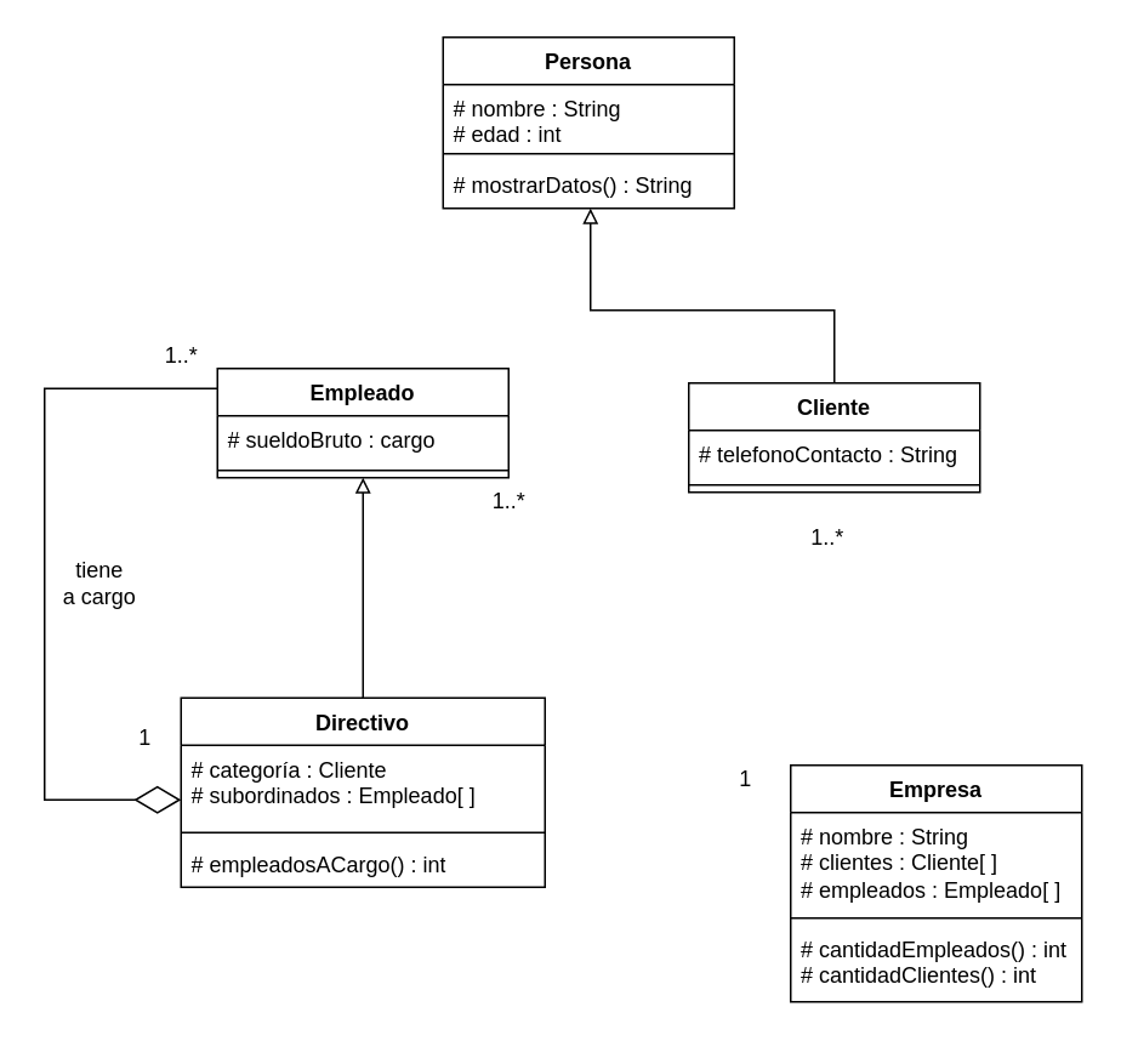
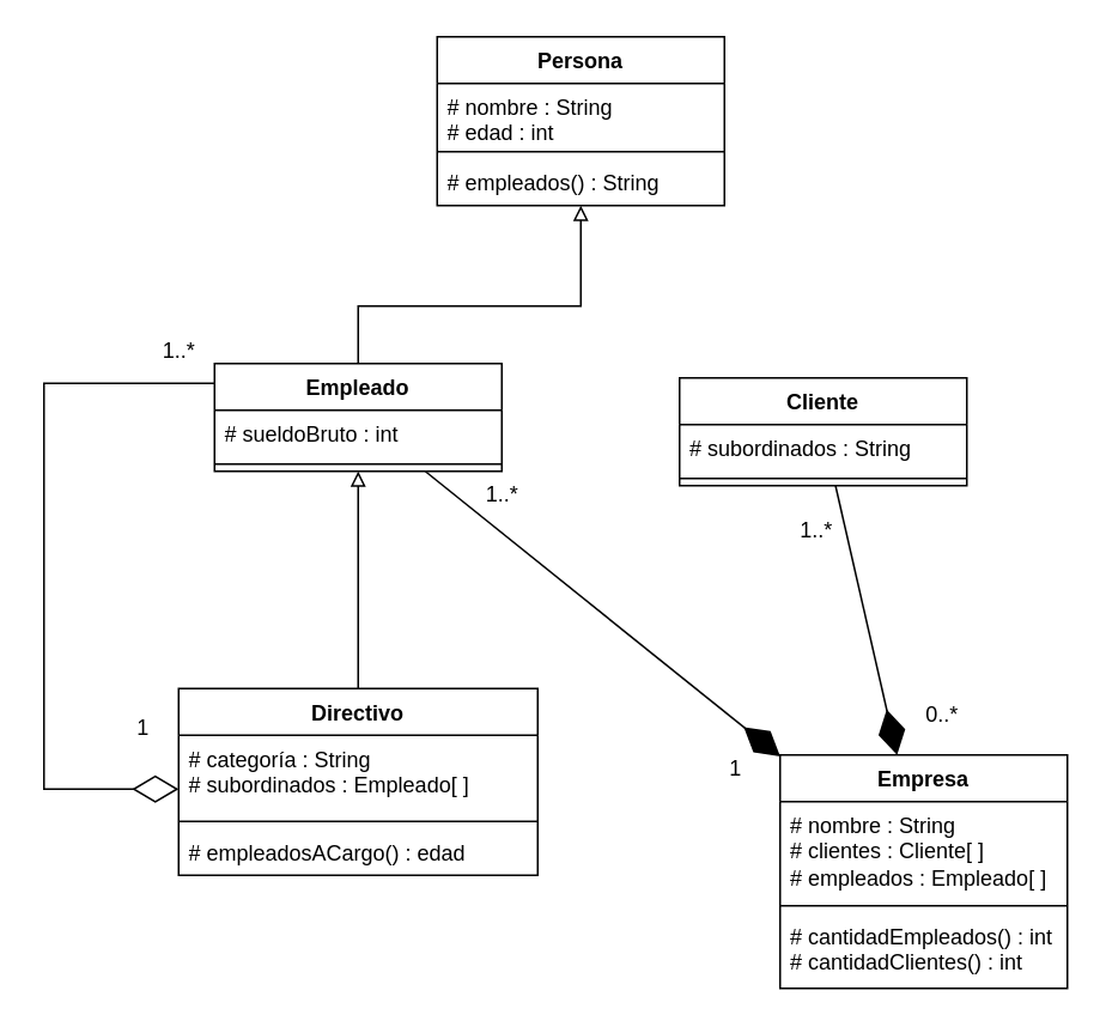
- <mxCell id="32" value="# mostrarDatos() : String" style="text;strokeColor=none;fillColor=none;align=left;verticalAlign=top;spacingLeft=4;spacingRight=4;overflow=hidden;rotatable=0;points=[[0,0.5],[1,0.5]];portConstraint=eastwest;whiteSpace=wrap;html=1;" vertex="1" parent="29"><mxGeometry y="68" width="160" height="26" as="geometry" /></mxCell>
+ <mxCell id="32" value="# empleados() : String" style="text;strokeColor=none;fillColor=none;align=left;verticalAlign=top;spacingLeft=4;spacingRight=4;overflow=hidden;rotatable=0;points=[[0,0.5],[1,0.5]];portConstraint=eastwest;whiteSpace=wrap;html=1;" vertex="1" parent="29"><mxGeometry y="68" width="160" height="26" as="geometry" /></mxCell>
+ <mxCell id="2" style="edgeStyle=orthogonalEdgeStyle;rounded=0;orthogonalLoop=1;jettySize=auto;html=1;endArrow=block;endFill=0;" parent="1" source="15" target="29" edge="1"><mxGeometry relative="1" as="geometry"><Array as="points"><mxPoint x="195" y="170" /><mxPoint x="319" y="170" /><mxPoint x="319" y="75" /></Array><mxPoint x="200" y="220" as="sourcePoint" /><mxPoint x="319" y="74" as="targetPoint" /></mxGeometry></mxCell>
- <mxCell id="4" style="edgeStyle=orthogonalEdgeStyle;rounded=0;orthogonalLoop=1;jettySize=auto;html=1;endArrow=block;endFill=0;" parent="1" source="22" edge="1" target="29"><mxGeometry relative="1" as="geometry"><mxPoint x="320" y="80" as="targetPoint" /><Array as="points"><mxPoint x="454" y="170" /><mxPoint x="320" y="170" /><mxPoint x="320" y="75" /></Array><mxPoint x="435" y="220" as="sourcePoint" /></mxGeometry></mxCell>
- <mxCell id="16" value="# sueldoBruto : cargo" style="text;strokeColor=none;fillColor=none;align=left;verticalAlign=top;spacingLeft=4;spacingRight=4;overflow=hidden;rotatable=0;points=[[0,0.5],[1,0.5]];portConstraint=eastwest;whiteSpace=wrap;html=1;" vertex="1" parent="15"><mxGeometry y="26" width="160" height="26" as="geometry" /></mxCell>
+ <mxCell id="16" value="# sueldoBruto : int" style="text;strokeColor=none;fillColor=none;align=left;verticalAlign=top;spacingLeft=4;spacingRight=4;overflow=hidden;rotatable=0;points=[[0,0.5],[1,0.5]];portConstraint=eastwest;whiteSpace=wrap;html=1;" vertex="1" parent="15"><mxGeometry y="26" width="160" height="26" as="geometry" /></mxCell>
- <mxCell id="23" value="# telefonoContacto : String" style="text;strokeColor=none;fillColor=none;align=left;verticalAlign=top;spacingLeft=4;spacingRight=4;overflow=hidden;rotatable=0;points=[[0,0.5],[1,0.5]];portConstraint=eastwest;whiteSpace=wrap;html=1;" vertex="1" parent="22"><mxGeometry y="26" width="160" height="26" as="geometry" /></mxCell>
+ <mxCell id="23" value="# subordinados : String" style="text;strokeColor=none;fillColor=none;align=left;verticalAlign=top;spacingLeft=4;spacingRight=4;overflow=hidden;rotatable=0;points=[[0,0.5],[1,0.5]];portConstraint=eastwest;whiteSpace=wrap;html=1;" vertex="1" parent="22"><mxGeometry y="26" width="160" height="26" as="geometry" /></mxCell>
- <mxCell id="14" value="tiene &lt;br&gt;a cargo" style="text;html=1;align=center;verticalAlign=middle;resizable=0;points=[];autosize=1;strokeColor=none;fillColor=none;" parent="1" vertex="1"><mxGeometry x="20" y="300" width="60" height="40" as="geometry" /></mxCell>
+ <mxCell id="8" style="rounded=0;orthogonalLoop=1;jettySize=auto;html=1;endArrow=diamondThin;endFill=1;endSize=23;" parent="1" source="22" target="25" edge="1"><mxGeometry relative="1" as="geometry"><mxPoint x="435" y="270" as="sourcePoint" /><mxPoint x="437.436" y="410" as="targetPoint" /></mxGeometry></mxCell>
+ <mxCell id="9" style="rounded=0;orthogonalLoop=1;jettySize=auto;html=1;endArrow=diamondThin;endFill=1;endSize=23;strokeColor=default;" parent="1" source="15" target="25" edge="1"><mxGeometry relative="1" as="geometry"><mxPoint x="226.579" y="270" as="sourcePoint" /><mxPoint x="400" y="410" as="targetPoint" /></mxGeometry></mxCell>
+ <mxCell id="6" value="0..*" style="text;html=1;align=center;verticalAlign=middle;resizable=0;points=[];autosize=1;strokeColor=none;fillColor=none;" parent="1" vertex="1"><mxGeometry x="500" y="383" width="40" height="30" as="geometry" /></mxCell>
- <mxCell id="19" value="# categoría : Cliente&lt;br&gt;# subordinados : Empleado[ ]" style="text;strokeColor=none;fillColor=none;align=left;verticalAlign=top;spacingLeft=4;spacingRight=4;overflow=hidden;rotatable=0;points=[[0,0.5],[1,0.5]];portConstraint=eastwest;whiteSpace=wrap;html=1;" vertex="1" parent="18"><mxGeometry y="26" width="200" height="44" as="geometry" /></mxCell>
+ <mxCell id="19" value="# categoría : String&lt;br&gt;# subordinados : Empleado[ ]" style="text;strokeColor=none;fillColor=none;align=left;verticalAlign=top;spacingLeft=4;spacingRight=4;overflow=hidden;rotatable=0;points=[[0,0.5],[1,0.5]];portConstraint=eastwest;whiteSpace=wrap;html=1;" vertex="1" parent="18"><mxGeometry y="26" width="200" height="44" as="geometry" /></mxCell>
- <mxCell id="21" value="# empleadosACargo() : int" style="text;strokeColor=none;fillColor=none;align=left;verticalAlign=top;spacingLeft=4;spacingRight=4;overflow=hidden;rotatable=0;points=[[0,0.5],[1,0.5]];portConstraint=eastwest;whiteSpace=wrap;html=1;" vertex="1" parent="18"><mxGeometry y="78" width="200" height="26" as="geometry" /></mxCell>
+ <mxCell id="21" value="# empleadosACargo() : edad" style="text;strokeColor=none;fillColor=none;align=left;verticalAlign=top;spacingLeft=4;spacingRight=4;overflow=hidden;rotatable=0;points=[[0,0.5],[1,0.5]];portConstraint=eastwest;whiteSpace=wrap;html=1;" vertex="1" parent="18"><mxGeometry y="78" width="200" height="26" as="geometry" /></mxCell>
